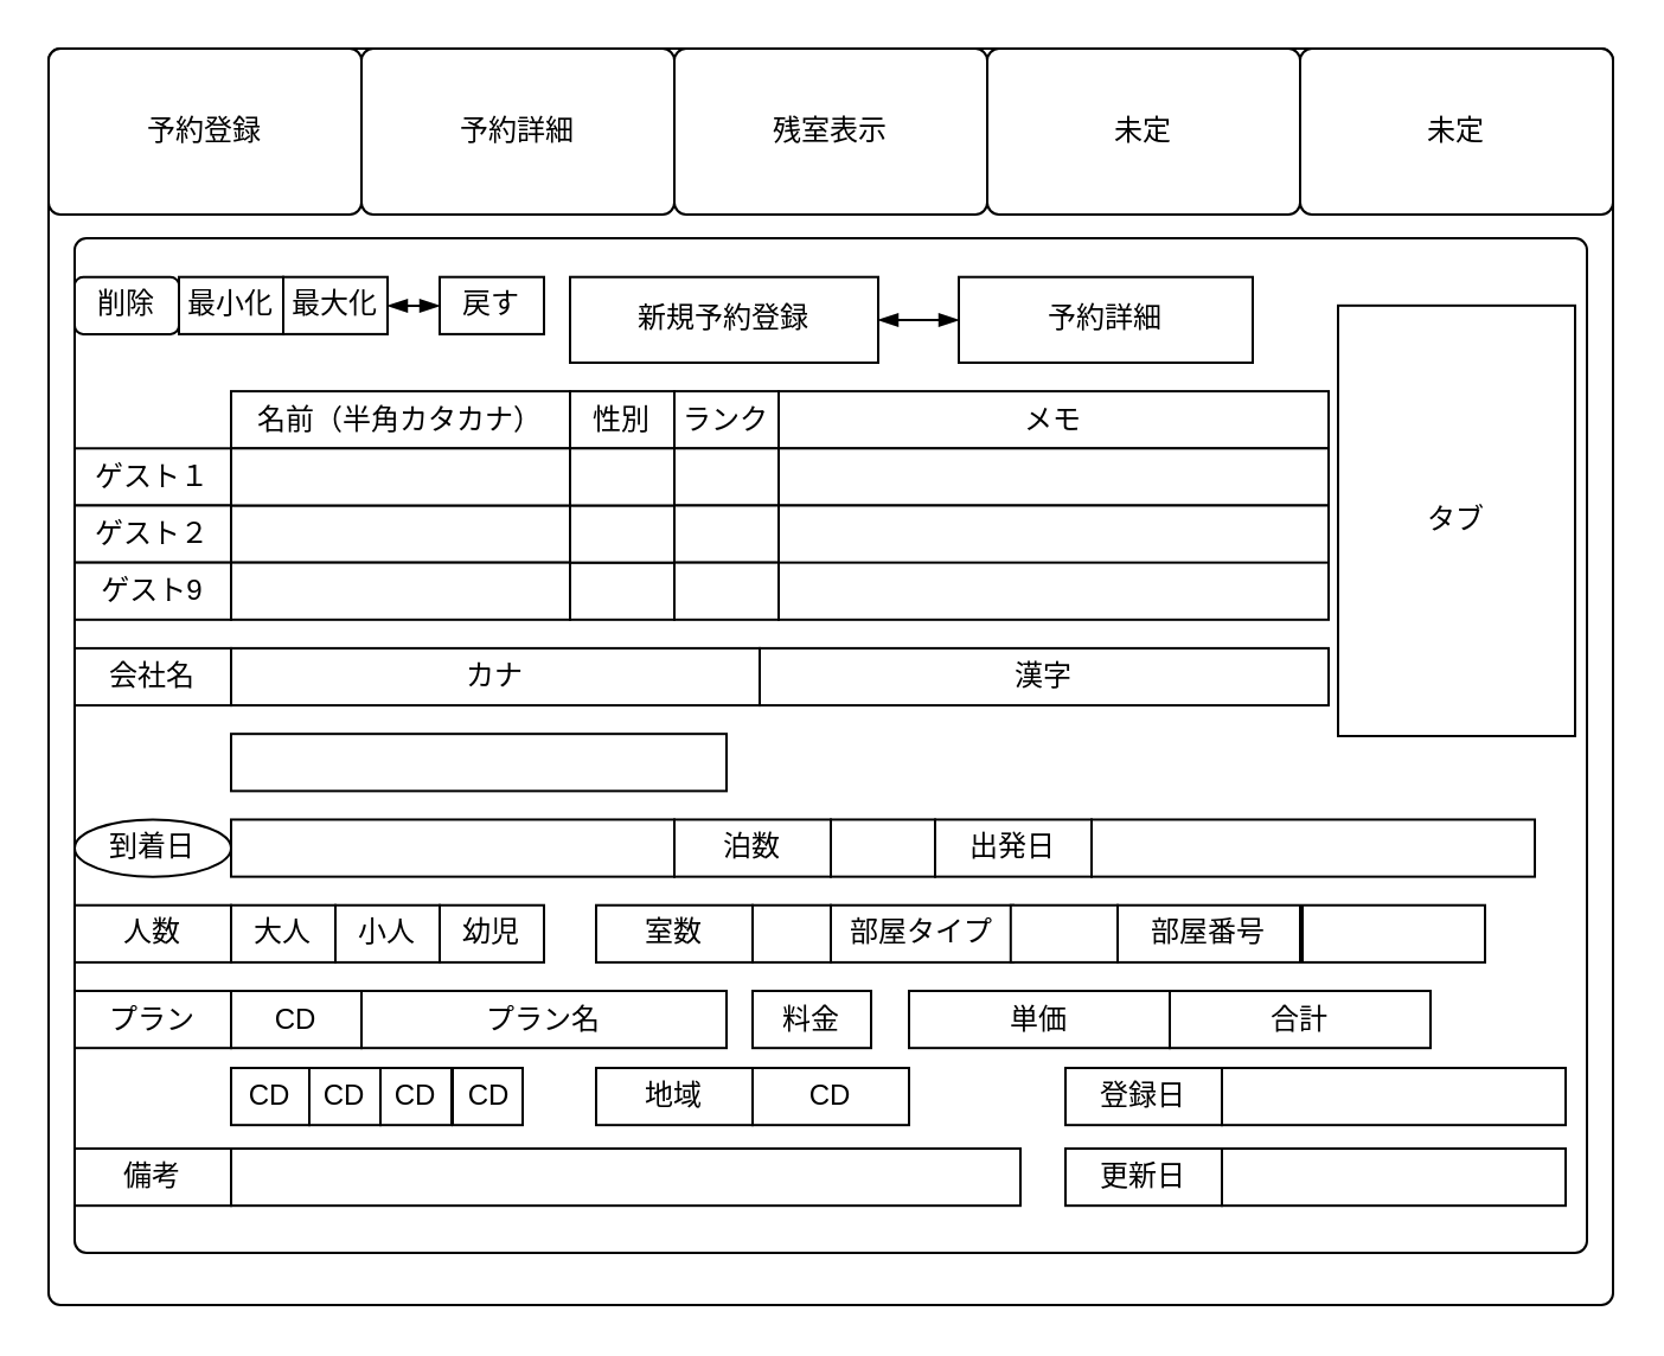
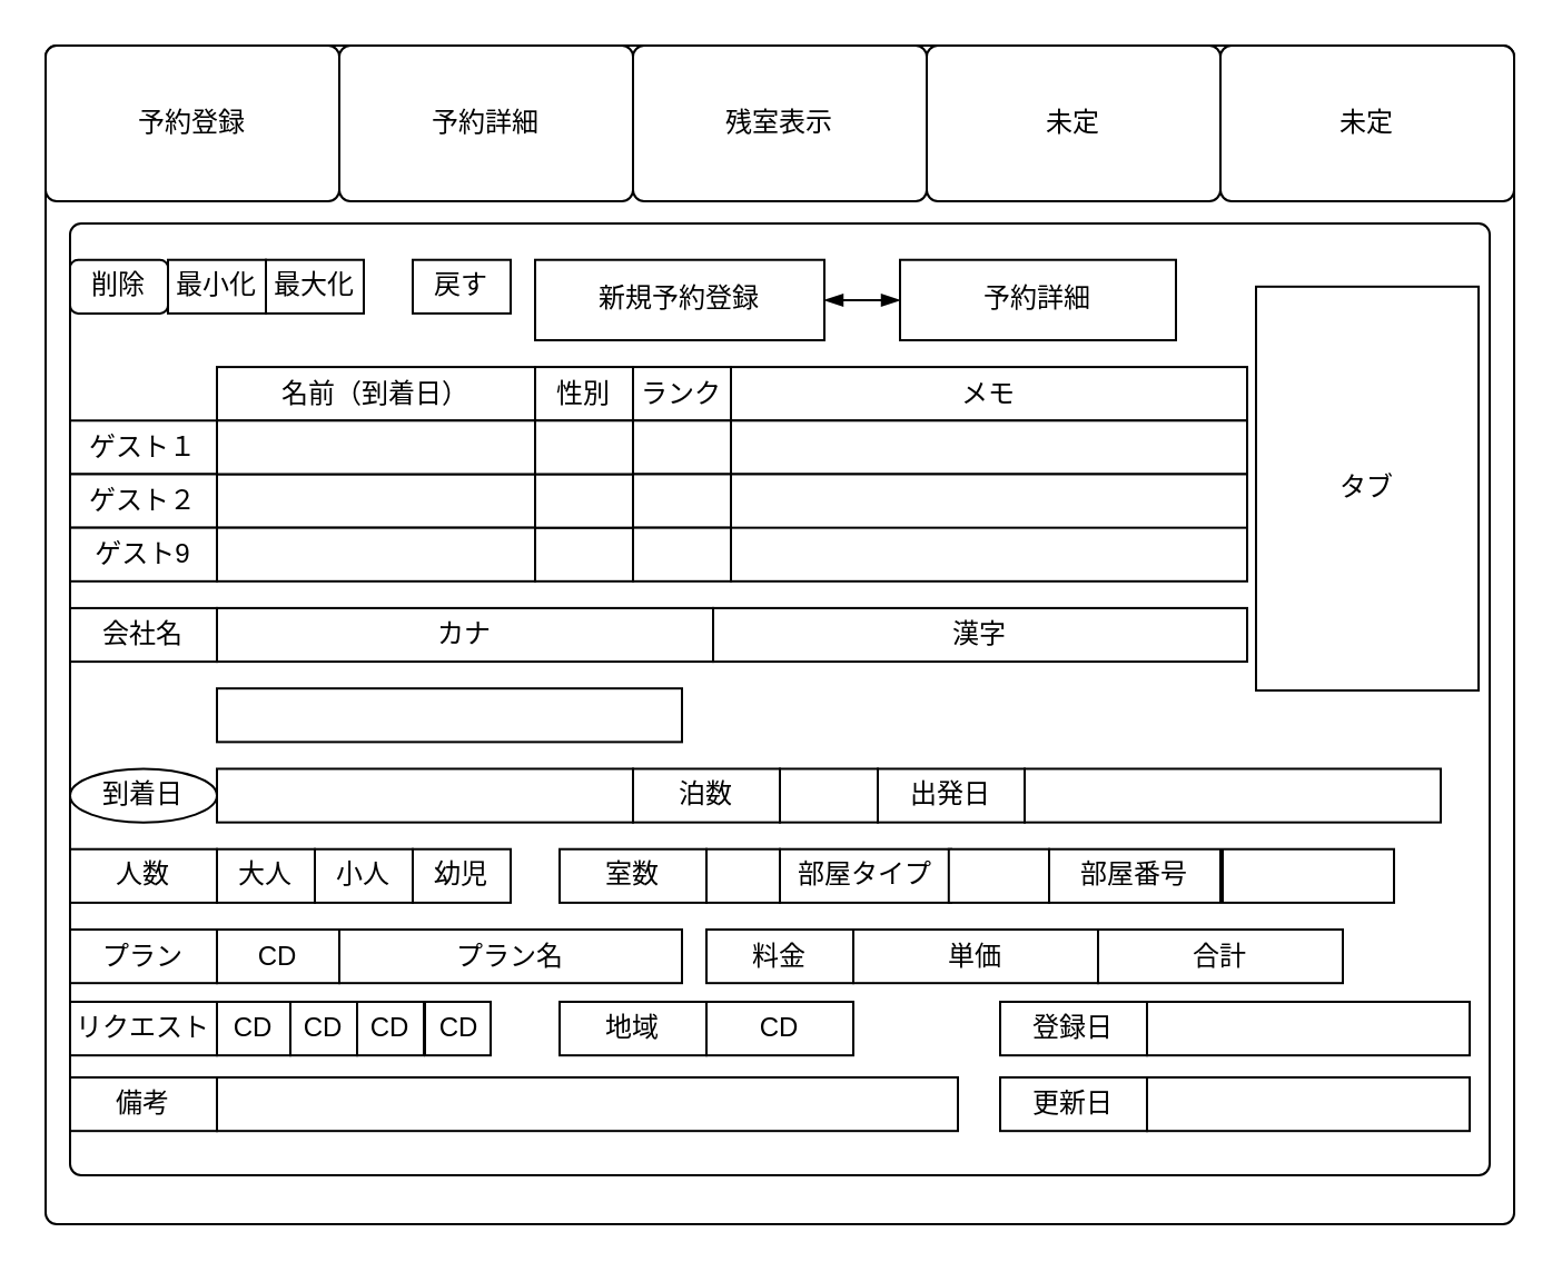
- <mxCell id="12" value="" style="edgeStyle=orthogonalEdgeStyle;rounded=0;orthogonalLoop=1;jettySize=auto;html=1;startArrow=blockThin;startFill=1;endArrow=blockThin;endFill=1;" edge="1" parent="2" source="13" target="14"><mxGeometry relative="1" as="geometry" /></mxCell>
- <mxCell id="15" value="名前（半角カタカナ）" style="whiteSpace=wrap;html=1;align=center;" vertex="1" parent="2"><mxGeometry x="77" y="144.55" width="143" height="24.09" as="geometry" /></mxCell>
+ <mxCell id="15" value="名前（到着日）" style="whiteSpace=wrap;html=1;align=center;" vertex="1" parent="2"><mxGeometry x="77" y="144.55" width="143" height="24.09" as="geometry" /></mxCell>
- <mxCell id="58" value="料金" style="whiteSpace=wrap;html=1;align=center;" vertex="1" parent="2"><mxGeometry x="297" y="397.5" width="50" height="24.091" as="geometry" /></mxCell>
+ <mxCell id="58" value="料金" style="whiteSpace=wrap;html=1;align=center;" vertex="1" parent="2"><mxGeometry x="297" y="397.5" width="66" height="24.091" as="geometry" /></mxCell>
+ <mxCell id="61" value="リクエスト" style="whiteSpace=wrap;html=1;align=center;" vertex="1" parent="2"><mxGeometry x="11" y="430.0" width="66" height="24.091" as="geometry" /></mxCell>
